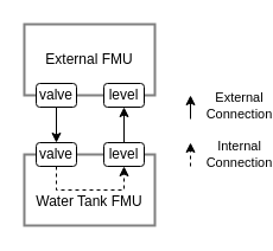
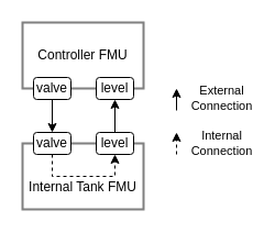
- <mxCell id="2" value="External FMU" style="rounded=0;whiteSpace=wrap;html=1;fillColor=none;fontFamily=Helvetica;fontSize=12;strokeColor=#808080;strokeWidth=2;" parent="1" vertex="1"><mxGeometry x="20" y="20" width="110" height="60" as="geometry" /></mxCell>
+ <mxCell id="2" value="Controller FMU" style="rounded=0;whiteSpace=wrap;html=1;fillColor=none;fontFamily=Helvetica;fontSize=12;strokeColor=#808080;strokeWidth=2;" parent="1" vertex="1"><mxGeometry x="20" y="20" width="110" height="60" as="geometry" /></mxCell>
- <mxCell id="3" value="Water Tank FMU" style="rounded=0;whiteSpace=wrap;html=1;fillColor=none;fontFamily=Helvetica;fontSize=12;strokeColor=#808080;strokeWidth=2;spacingTop=19;" parent="1" vertex="1"><mxGeometry x="20" y="130" width="110" height="60" as="geometry" /></mxCell>
+ <mxCell id="3" value="Internal Tank FMU" style="rounded=0;whiteSpace=wrap;html=1;fillColor=none;fontFamily=Helvetica;fontSize=12;strokeColor=#808080;strokeWidth=2;spacingTop=19;" parent="1" vertex="1"><mxGeometry x="20" y="130" width="110" height="60" as="geometry" /></mxCell>
